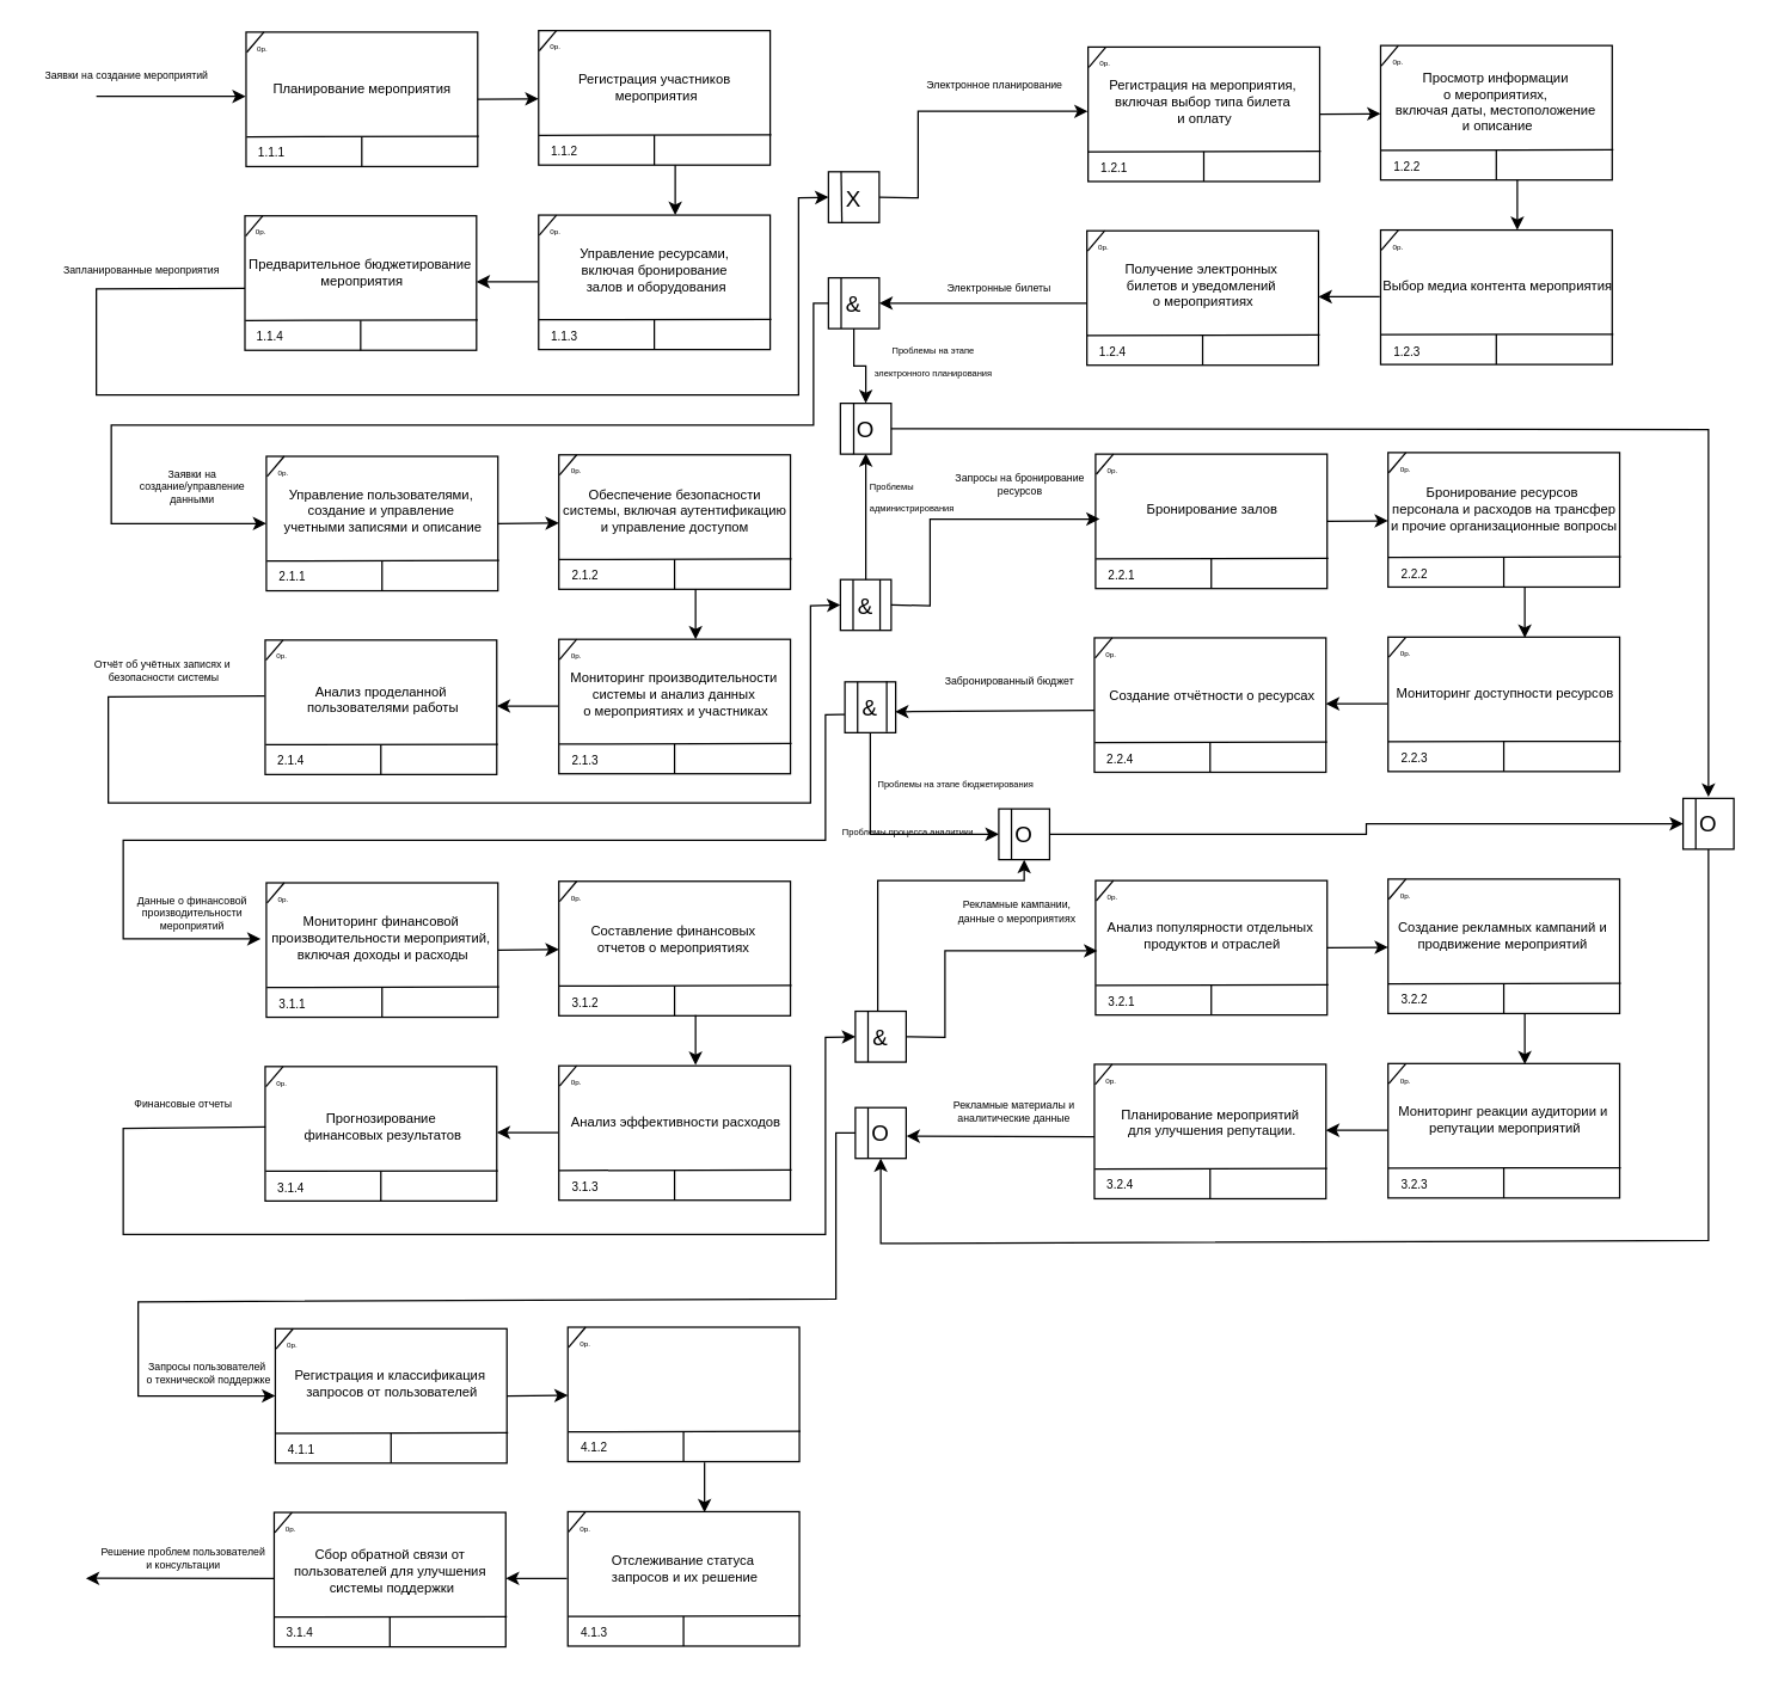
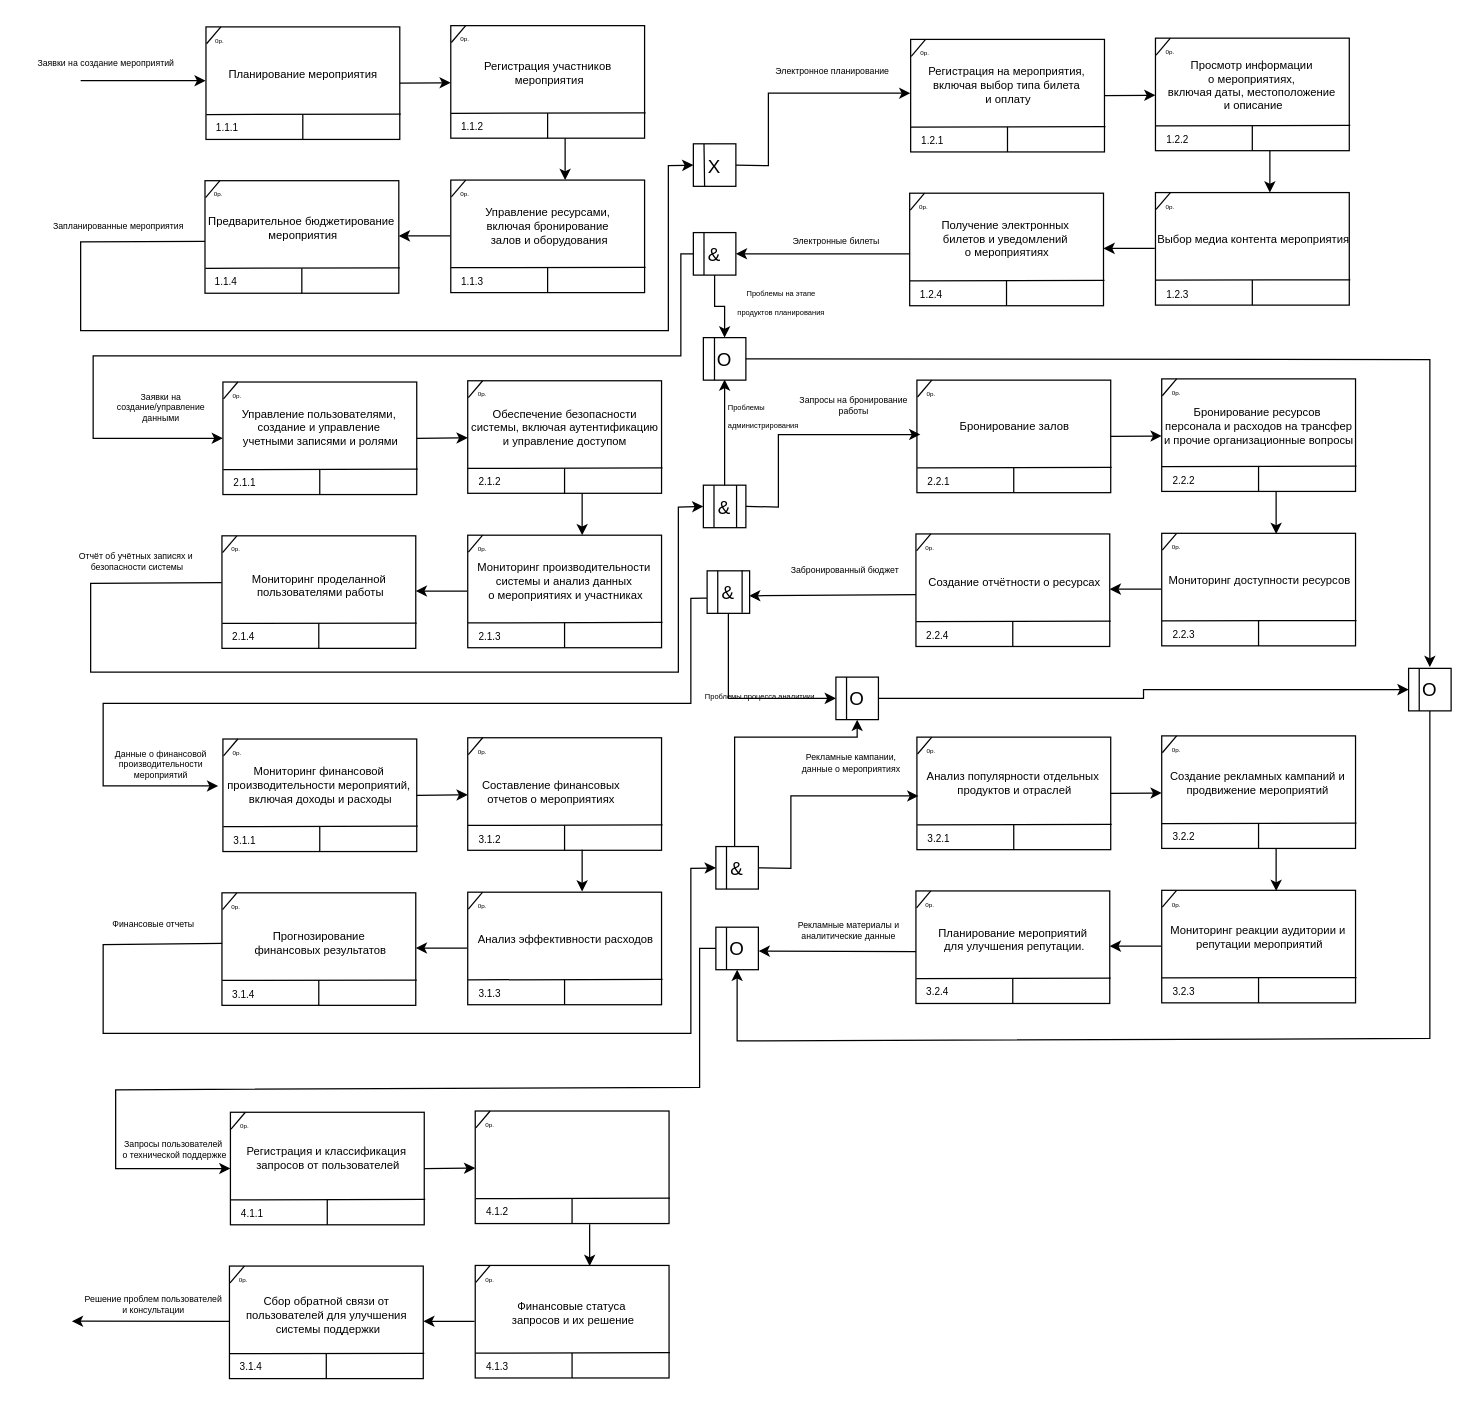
- <mxCell id="263" value="&lt;font style=&quot;font-size: 6px;&quot;&gt;Проблемы на этапе &lt;br&gt;электронного планирования&lt;/font&gt;" style="text;html=1;align=center;verticalAlign=middle;resizable=0;points=[];autosize=1;strokeColor=none;fillColor=none;" vertex="1" parent="1"><mxGeometry x="575" y="219.5" width="97" height="41" as="geometry" /></mxCell>
+ <mxCell id="263" value="&lt;font style=&quot;font-size: 6px;&quot;&gt;Проблемы на этапе &lt;br&gt;продуктов планирования&lt;/font&gt;" style="text;html=1;align=center;verticalAlign=middle;resizable=0;points=[];autosize=1;strokeColor=none;fillColor=none;" vertex="1" parent="1"><mxGeometry x="575" y="219.5" width="97" height="41" as="geometry" /></mxCell>
- <mxCell id="137" value="Запросы на бронирование&lt;br&gt;ресурсов" style="text;html=1;align=center;verticalAlign=middle;resizable=0;points=[];autosize=1;strokeColor=none;fillColor=none;fontSize=7;" parent="1" vertex="1"><mxGeometry x="630" y="309.5" width="104" height="29" as="geometry" /></mxCell>
+ <mxCell id="137" value="Запросы на бронирование&lt;br&gt;работы" style="text;html=1;align=center;verticalAlign=middle;resizable=0;points=[];autosize=1;strokeColor=none;fillColor=none;fontSize=7;" parent="1" vertex="1"><mxGeometry x="630" y="309.5" width="104" height="29" as="geometry" /></mxCell>
- <mxCell id="77" value="&lt;p style=&quot;margin: 0cm; text-indent: 35.45pt;&quot; class=&quot;MsoListParagraph&quot;&gt;Управление пользователями,&amp;nbsp;&lt;/p&gt;&lt;p style=&quot;margin: 0cm; text-indent: 35.45pt;&quot; class=&quot;MsoListParagraph&quot;&gt;создание и управление&amp;nbsp;&lt;/p&gt;&lt;p style=&quot;margin: 0cm; text-indent: 35.45pt;&quot; class=&quot;MsoListParagraph&quot;&gt;учетными записями и описание&lt;br&gt;&lt;/p&gt;" style="text;html=1;align=center;verticalAlign=middle;resizable=0;points=[];autosize=1;strokeColor=none;fillColor=none;fontSize=9;" parent="1" vertex="1"><mxGeometry x="136.78" y="320" width="191" height="44" as="geometry" /></mxCell>
+ <mxCell id="77" value="&lt;p style=&quot;margin: 0cm; text-indent: 35.45pt;&quot; class=&quot;MsoListParagraph&quot;&gt;Управление пользователями,&amp;nbsp;&lt;/p&gt;&lt;p style=&quot;margin: 0cm; text-indent: 35.45pt;&quot; class=&quot;MsoListParagraph&quot;&gt;создание и управление&amp;nbsp;&lt;/p&gt;&lt;p style=&quot;margin: 0cm; text-indent: 35.45pt;&quot; class=&quot;MsoListParagraph&quot;&gt;учетными записями и ролями&lt;br&gt;&lt;/p&gt;" style="text;html=1;align=center;verticalAlign=middle;resizable=0;points=[];autosize=1;strokeColor=none;fillColor=none;fontSize=9;" parent="1" vertex="1"><mxGeometry x="136.78" y="320" width="191" height="44" as="geometry" /></mxCell>
- <mxCell id="99" value="&lt;p style=&quot;border-color: var(--border-color); margin: 0cm; text-indent: 35.45pt;&quot; class=&quot;MsoListParagraph&quot;&gt;Анализ проделанной&amp;nbsp;&lt;/p&gt;&lt;p style=&quot;border-color: var(--border-color); margin: 0cm; text-indent: 35.45pt;&quot; class=&quot;MsoListParagraph&quot;&gt;пользователями работы&lt;/p&gt;" style="text;html=1;align=center;verticalAlign=middle;resizable=0;points=[];autosize=1;strokeColor=none;fillColor=none;fontSize=9;" parent="1" vertex="1"><mxGeometry x="148" y="451" width="167" height="34" as="geometry" /></mxCell>
+ <mxCell id="99" value="&lt;p style=&quot;border-color: var(--border-color); margin: 0cm; text-indent: 35.45pt;&quot; class=&quot;MsoListParagraph&quot;&gt;Мониторинг проделанной&amp;nbsp;&lt;/p&gt;&lt;p style=&quot;border-color: var(--border-color); margin: 0cm; text-indent: 35.45pt;&quot; class=&quot;MsoListParagraph&quot;&gt;пользователями работы&lt;/p&gt;" style="text;html=1;align=center;verticalAlign=middle;resizable=0;points=[];autosize=1;strokeColor=none;fillColor=none;fontSize=9;" parent="1" vertex="1"><mxGeometry x="148" y="451" width="167" height="34" as="geometry" /></mxCell>
- <mxCell id="269" value="&lt;font style=&quot;font-size: 6px;&quot;&gt;Проблемы на этапе бюджетирования&lt;/font&gt;" style="text;html=1;align=center;verticalAlign=middle;resizable=0;points=[];autosize=1;strokeColor=none;fillColor=none;" vertex="1" parent="1"><mxGeometry x="578" y="510" width="122" height="26" as="geometry" /></mxCell>
- <mxCell id="171" value="Составление финансовых &lt;br&gt;отчетов о мероприятиях" style="text;html=1;align=center;verticalAlign=middle;resizable=0;points=[];autosize=1;strokeColor=none;fillColor=none;fontSize=9;" parent="1" vertex="1"><mxGeometry x="386" y="610.5" width="128" height="34" as="geometry" /></mxCell>
+ <mxCell id="171" value="Составление финансовых &lt;br&gt;отчетов о мероприятиях" style="text;html=1;align=center;verticalAlign=middle;resizable=0;points=[];autosize=1;strokeColor=none;fillColor=none;fontSize=9;" parent="1" vertex="1"><mxGeometry x="376" y="615.5" width="128" height="34" as="geometry" /></mxCell>
- <mxCell id="245" value="&lt;p style=&quot;border-color: var(--border-color); margin: 0cm; text-indent: 35.45pt;&quot; class=&quot;MsoListParagraph&quot;&gt;Отслеживание статуса&amp;nbsp;&lt;/p&gt;&lt;p style=&quot;border-color: var(--border-color); margin: 0cm; text-indent: 35.45pt;&quot; class=&quot;MsoListParagraph&quot;&gt;запросов и их решение&lt;br&gt;&lt;/p&gt;" style="text;html=1;align=center;verticalAlign=middle;resizable=0;points=[];autosize=1;strokeColor=none;fillColor=none;fontSize=9;" parent="1" vertex="1"><mxGeometry x="352.56" y="1032.5" width="163" height="34" as="geometry" /></mxCell>
+ <mxCell id="245" value="&lt;p style=&quot;border-color: var(--border-color); margin: 0cm; text-indent: 35.45pt;&quot; class=&quot;MsoListParagraph&quot;&gt;Финансовые статуса&amp;nbsp;&lt;/p&gt;&lt;p style=&quot;border-color: var(--border-color); margin: 0cm; text-indent: 35.45pt;&quot; class=&quot;MsoListParagraph&quot;&gt;запросов и их решение&lt;br&gt;&lt;/p&gt;" style="text;html=1;align=center;verticalAlign=middle;resizable=0;points=[];autosize=1;strokeColor=none;fillColor=none;fontSize=9;" parent="1" vertex="1"><mxGeometry x="352.56" y="1032.5" width="163" height="34" as="geometry" /></mxCell>
